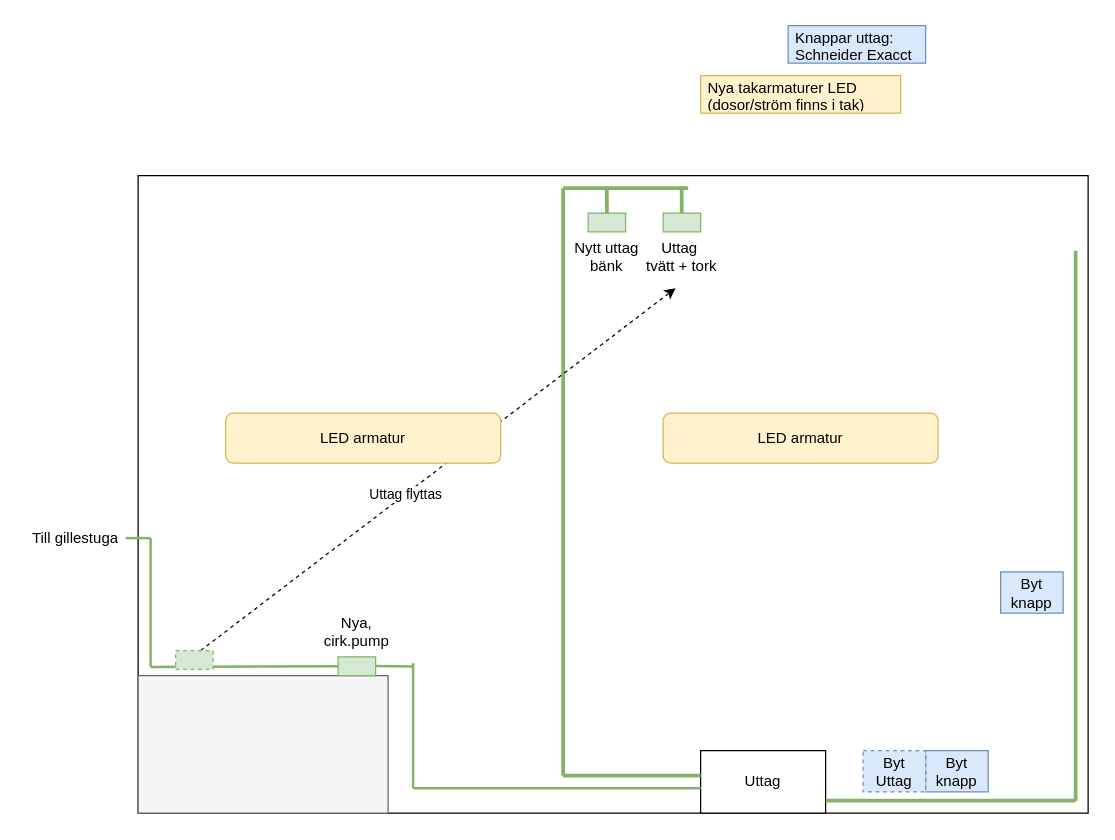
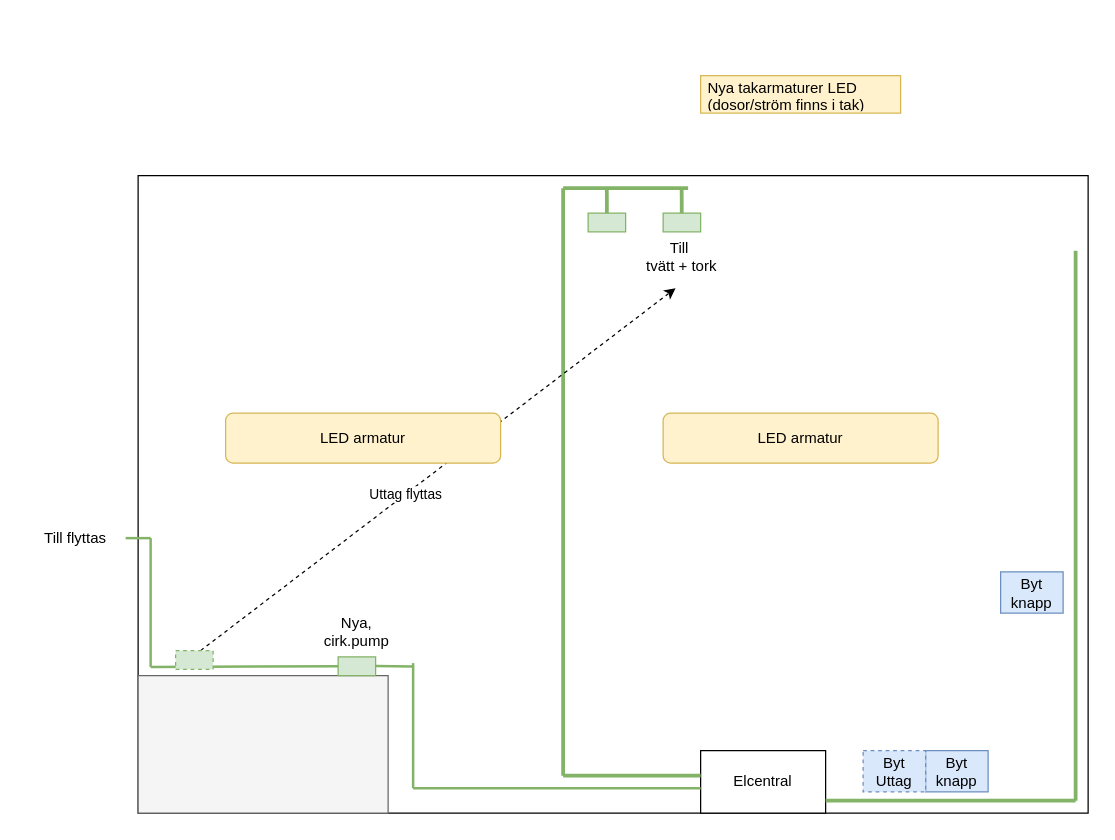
- <mxCell id="30" value="Knappar uttag: Schneider Exacct vit" style="text;strokeColor=#6c8ebf;fillColor=#dae8fc;align=left;verticalAlign=middle;spacingLeft=4;spacingRight=4;overflow=hidden;points=[[0,0.5],[1,0.5]];portConstraint=eastwest;rotatable=0;whiteSpace=wrap;html=1;" vertex="1" parent="1"><mxGeometry x="630" y="20" width="110" height="30" as="geometry" /></mxCell>
- <mxCell id="22" value="Nytt uttag bänk" style="text;html=1;align=center;verticalAlign=middle;whiteSpace=wrap;rounded=0;" vertex="1" parent="1"><mxGeometry x="455" y="190" width="60" height="30" as="geometry" /></mxCell>
- <mxCell id="21" value="Uttag&amp;nbsp;&lt;div&gt;tvätt + tork&lt;/div&gt;" style="text;html=1;align=center;verticalAlign=middle;whiteSpace=wrap;rounded=0;" vertex="1" parent="1"><mxGeometry x="515" y="190" width="60" height="30" as="geometry" /></mxCell>
+ <mxCell id="21" value="Till&amp;nbsp;&lt;div&gt;tvätt + tork&lt;/div&gt;" style="text;html=1;align=center;verticalAlign=middle;whiteSpace=wrap;rounded=0;" vertex="1" parent="1"><mxGeometry x="515" y="190" width="60" height="30" as="geometry" /></mxCell>
- <mxCell id="13" value="Till gillestuga" style="text;html=1;align=center;verticalAlign=middle;whiteSpace=wrap;rounded=0;" vertex="1" parent="1"><mxGeometry x="20" y="415" width="80" height="30" as="geometry" /></mxCell>
+ <mxCell id="13" value="Till flyttas" style="text;html=1;align=center;verticalAlign=middle;whiteSpace=wrap;rounded=0;" vertex="1" parent="1"><mxGeometry x="20" y="415" width="80" height="30" as="geometry" /></mxCell>
- <mxCell id="4" value="Uttag" style="rounded=0;whiteSpace=wrap;html=1;" vertex="1" parent="1"><mxGeometry x="560" y="600" width="100" height="50" as="geometry" /></mxCell>
+ <mxCell id="4" value="Elcentral" style="rounded=0;whiteSpace=wrap;html=1;" vertex="1" parent="1"><mxGeometry x="560" y="600" width="100" height="50" as="geometry" /></mxCell>
